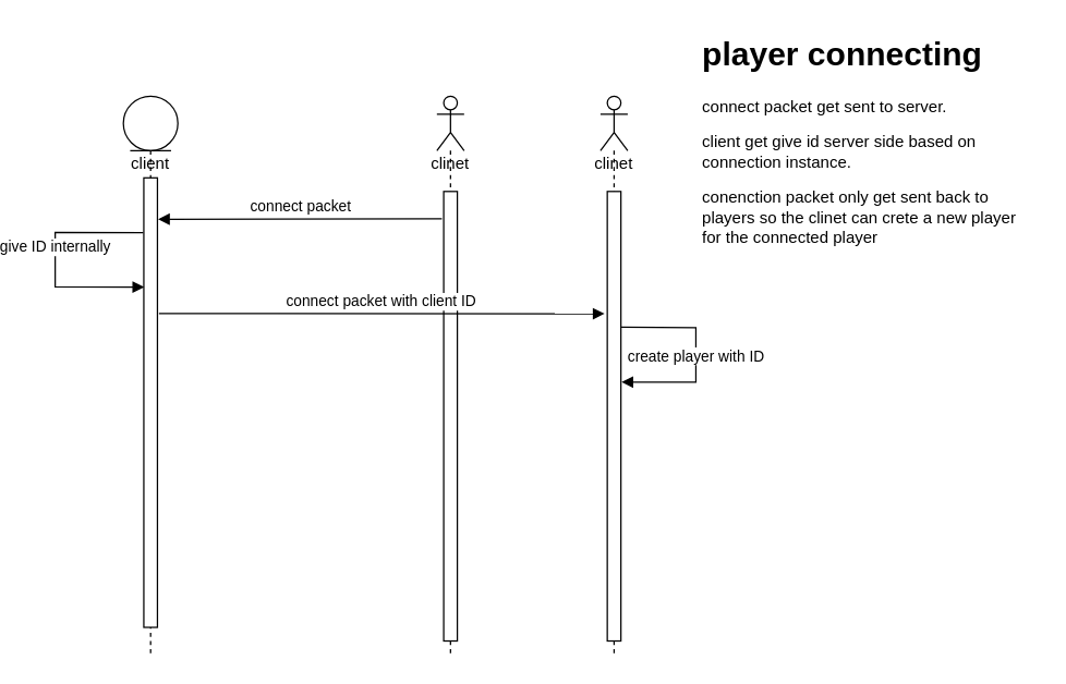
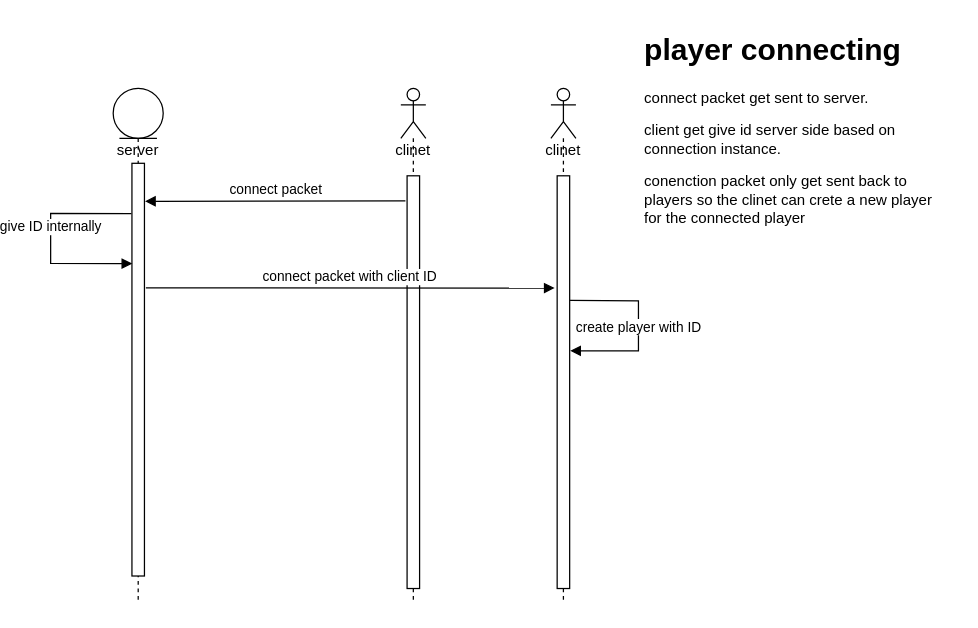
- <mxCell id="4" value="client&lt;br&gt;" style="shape=umlLifeline;participant=umlEntity;perimeter=lifelinePerimeter;whiteSpace=wrap;html=1;container=1;collapsible=0;recursiveResize=0;verticalAlign=top;spacingTop=36;outlineConnect=0;" parent="1" vertex="1"><mxGeometry x="20" y="70" width="40" height="410" as="geometry" /></mxCell>
+ <mxCell id="4" value="server&lt;br&gt;" style="shape=umlLifeline;participant=umlEntity;perimeter=lifelinePerimeter;whiteSpace=wrap;html=1;container=1;collapsible=0;recursiveResize=0;verticalAlign=top;spacingTop=36;outlineConnect=0;" parent="1" vertex="1"><mxGeometry x="20" y="70" width="40" height="410" as="geometry" /></mxCell>
